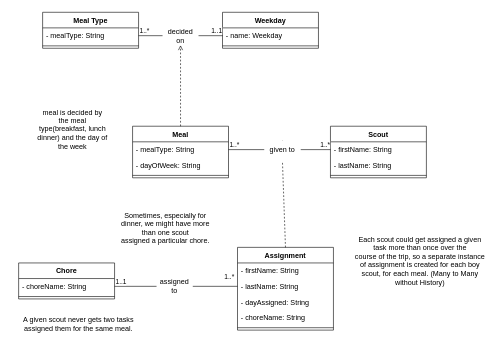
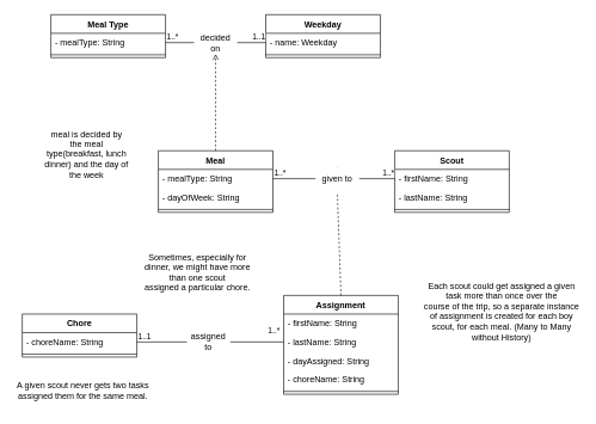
- <mxCell id="45" value="&#10;&#10;A given scout never gets two tasks assigned them for the same meal.&#10;&#10;" style="text;html=1;strokeColor=none;fillColor=none;align=center;verticalAlign=middle;whiteSpace=wrap;rounded=0;" vertex="1" parent="1"><mxGeometry x="20" y="510" width="220" height="60" as="geometry" /></mxCell>
+ <mxCell id="45" value="&#10;&#10;A given scout never gets two tasks assigned them for the same meal.&#10;&#10;" style="text;html=1;strokeColor=none;fillColor=none;align=center;verticalAlign=middle;whiteSpace=wrap;rounded=0;" vertex="1" parent="1"><mxGeometry x="5" y="515" width="220" height="60" as="geometry" /></mxCell>
